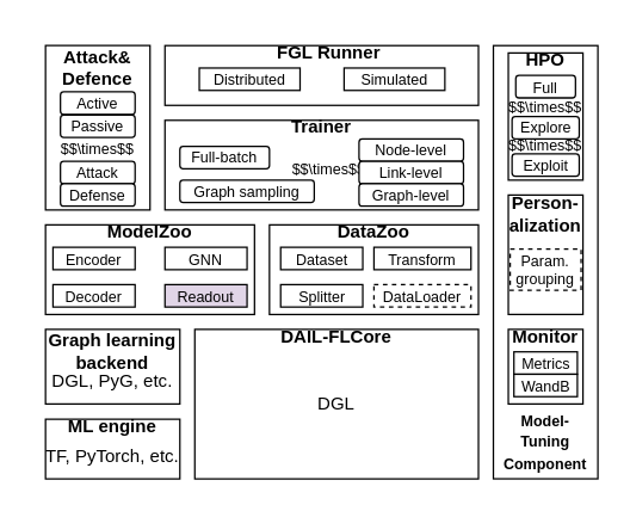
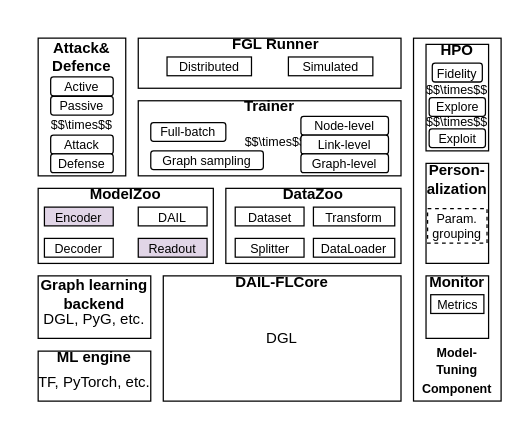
- <mxCell id="47" value="Full" style="rounded=1;whiteSpace=wrap;html=1;fontSize=10;" parent="1" vertex="1"><mxGeometry x="345" y="50" width="40" height="15" as="geometry" /></mxCell>
+ <mxCell id="47" value="Fidelity" style="rounded=1;whiteSpace=wrap;html=1;fontSize=10;" parent="1" vertex="1"><mxGeometry x="345" y="50" width="40" height="15" as="geometry" /></mxCell>
- <mxCell id="20" value="Encoder" style="rounded=0;whiteSpace=wrap;html=1;fontSize=10;" parent="1" vertex="1"><mxGeometry x="35" y="165" width="55" height="15" as="geometry" /></mxCell>
+ <mxCell id="20" value="Encoder" style="rounded=0;whiteSpace=wrap;html=1;fontSize=10;fillColor=#e1d5e7;" parent="1" vertex="1"><mxGeometry x="35" y="165" width="55" height="15" as="geometry" /></mxCell>
- <mxCell id="21" value="GNN" style="rounded=0;whiteSpace=wrap;html=1;fontSize=10;" parent="1" vertex="1"><mxGeometry x="110" y="165" width="55" height="15" as="geometry" /></mxCell>
+ <mxCell id="21" value="DAIL" style="rounded=0;whiteSpace=wrap;html=1;fontSize=10;" parent="1" vertex="1"><mxGeometry x="110" y="165" width="55" height="15" as="geometry" /></mxCell>
- <mxCell id="27" value="DataLoader" style="rounded=0;whiteSpace=wrap;html=1;fontSize=10;dashed=1;" parent="1" vertex="1"><mxGeometry x="250" y="190" width="65" height="15" as="geometry" /></mxCell>
+ <mxCell id="27" value="DataLoader" style="rounded=0;whiteSpace=wrap;html=1;fontSize=10;" parent="1" vertex="1"><mxGeometry x="250" y="190" width="65" height="15" as="geometry" /></mxCell>
- <mxCell id="46" value="WandB" style="rounded=0;whiteSpace=wrap;html=1;fontSize=10;" parent="1" vertex="1"><mxGeometry x="343.75" y="250" width="42.5" height="15" as="geometry" /></mxCell>
